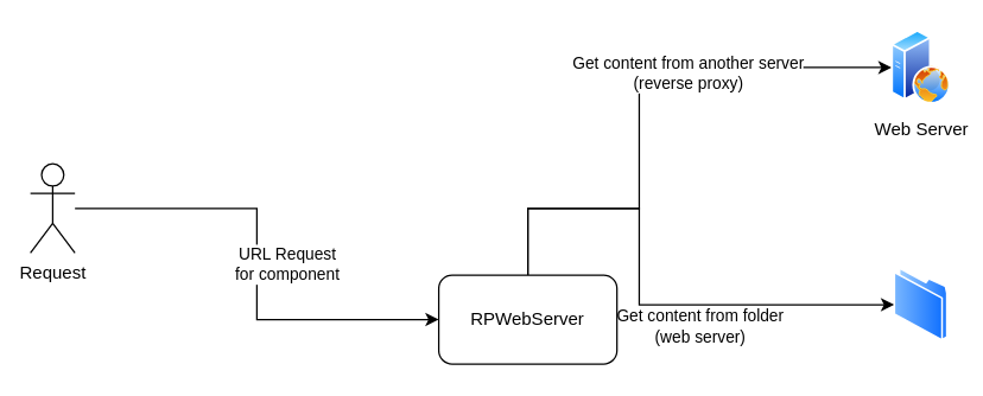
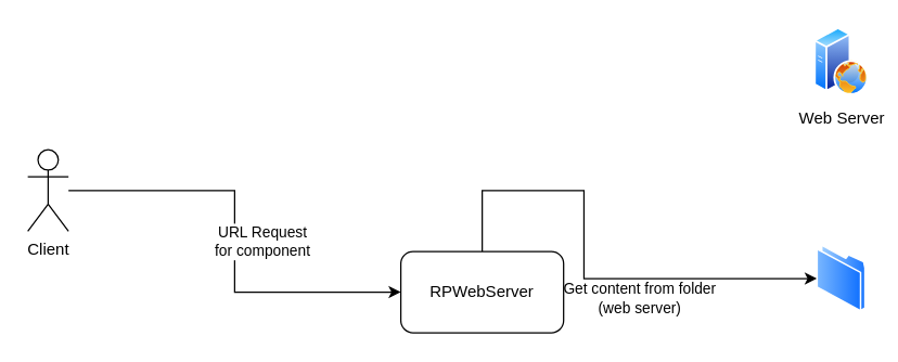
- <mxCell id="4" style="edgeStyle=orthogonalEdgeStyle;rounded=0;orthogonalLoop=1;jettySize=auto;html=1;entryX=0;entryY=0.5;entryDx=0;entryDy=0;" parent="1" source="7" target="8" edge="1"><mxGeometry relative="1" as="geometry"><Array as="points"><mxPoint x="430" y="140" /><mxPoint x="430" y="45" /></Array></mxGeometry></mxCell>
- <mxCell id="5" value="Get content from another server&lt;br&gt;(reverse proxy)" style="edgeLabel;html=1;align=center;verticalAlign=middle;resizable=0;points=[];" parent="4" vertex="1" connectable="0"><mxGeometry x="-0.593" y="4" relative="1" as="geometry"><mxPoint x="74" y="-88" as="offset" /></mxGeometry></mxCell>
- <mxCell id="3" value="Request" style="shape=umlActor;verticalLabelPosition=bottom;verticalAlign=top;html=1;outlineConnect=0;" parent="1" vertex="1"><mxGeometry x="20" y="110" width="30" height="60" as="geometry" /></mxCell>
+ <mxCell id="3" value="Client" style="shape=umlActor;verticalLabelPosition=bottom;verticalAlign=top;html=1;outlineConnect=0;" parent="1" vertex="1"><mxGeometry x="20" y="110" width="30" height="60" as="geometry" /></mxCell>
